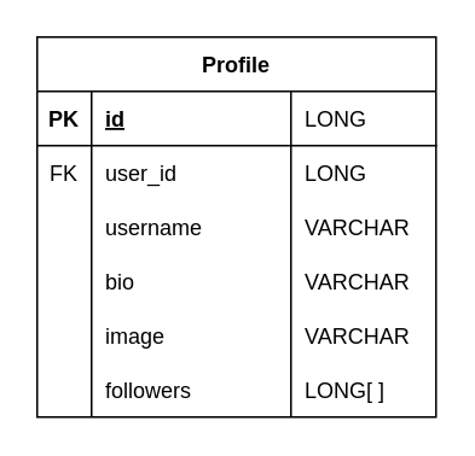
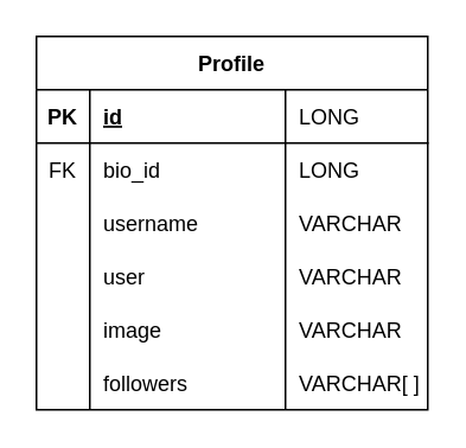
- <mxCell id="9" value="user_id" style="shape=partialRectangle;connectable=0;fillColor=none;top=0;left=0;bottom=0;right=0;align=left;spacingLeft=6;overflow=hidden;" parent="7" vertex="1"><mxGeometry x="30" width="110" height="30" as="geometry"><mxRectangle width="110" height="30" as="alternateBounds" /></mxGeometry></mxCell>
+ <mxCell id="9" value="bio_id" style="shape=partialRectangle;connectable=0;fillColor=none;top=0;left=0;bottom=0;right=0;align=left;spacingLeft=6;overflow=hidden;" parent="7" vertex="1"><mxGeometry x="30" width="110" height="30" as="geometry"><mxRectangle width="110" height="30" as="alternateBounds" /></mxGeometry></mxCell>
- <mxCell id="17" value="bio" style="shape=partialRectangle;connectable=0;fillColor=none;top=0;left=0;bottom=0;right=0;align=left;spacingLeft=6;overflow=hidden;" parent="15" vertex="1"><mxGeometry x="30" width="110" height="30" as="geometry"><mxRectangle width="110" height="30" as="alternateBounds" /></mxGeometry></mxCell>
+ <mxCell id="17" value="user" style="shape=partialRectangle;connectable=0;fillColor=none;top=0;left=0;bottom=0;right=0;align=left;spacingLeft=6;overflow=hidden;" parent="15" vertex="1"><mxGeometry x="30" width="110" height="30" as="geometry"><mxRectangle width="110" height="30" as="alternateBounds" /></mxGeometry></mxCell>
- <mxCell id="26" value="LONG[ ]" style="shape=partialRectangle;connectable=0;fillColor=none;top=0;left=0;bottom=0;right=0;align=left;spacingLeft=6;overflow=hidden;fontStyle=0" parent="23" vertex="1"><mxGeometry x="140" width="80" height="30" as="geometry"><mxRectangle width="80" height="30" as="alternateBounds" /></mxGeometry></mxCell>
+ <mxCell id="26" value="VARCHAR[ ]" style="shape=partialRectangle;connectable=0;fillColor=none;top=0;left=0;bottom=0;right=0;align=left;spacingLeft=6;overflow=hidden;fontStyle=0" parent="23" vertex="1"><mxGeometry x="140" width="80" height="30" as="geometry"><mxRectangle width="80" height="30" as="alternateBounds" /></mxGeometry></mxCell>
